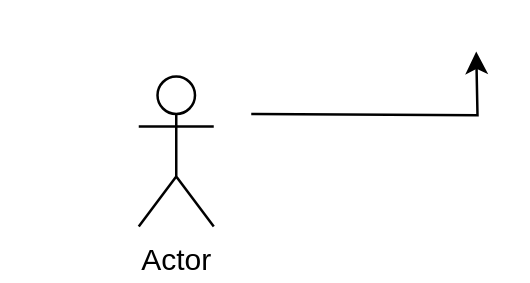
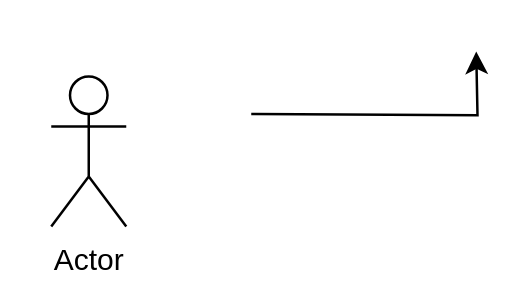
- <mxCell id="3" value="Actor" style="shape=umlActor;verticalLabelPosition=bottom;verticalAlign=top;html=1;" vertex="1" parent="1"><mxGeometry x="55" y="30" width="30" height="60" as="geometry" /></mxCell>
+ <mxCell id="3" value="Actor" style="shape=umlActor;verticalLabelPosition=bottom;verticalAlign=top;html=1;" vertex="1" parent="1"><mxGeometry x="20" y="30" width="30" height="60" as="geometry" /></mxCell>
